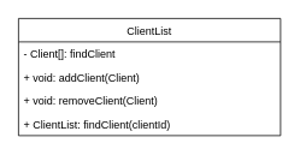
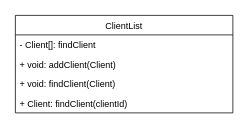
- <mxCell id="5" value="+ void: removeClient(Client)" style="text;strokeColor=none;fillColor=none;align=left;verticalAlign=top;spacingLeft=4;spacingRight=4;overflow=hidden;rotatable=0;points=[[0,0.5],[1,0.5]];portConstraint=eastwest;" vertex="1" parent="2"><mxGeometry y="78" width="290" height="26" as="geometry" /></mxCell>
+ <mxCell id="5" value="+ void: findClient(Client)" style="text;strokeColor=none;fillColor=none;align=left;verticalAlign=top;spacingLeft=4;spacingRight=4;overflow=hidden;rotatable=0;points=[[0,0.5],[1,0.5]];portConstraint=eastwest;" vertex="1" parent="2"><mxGeometry y="78" width="290" height="26" as="geometry" /></mxCell>
- <mxCell id="6" value="+ ClientList: findClient(clientId)" style="text;strokeColor=none;fillColor=none;align=left;verticalAlign=top;spacingLeft=4;spacingRight=4;overflow=hidden;rotatable=0;points=[[0,0.5],[1,0.5]];portConstraint=eastwest;" vertex="1" parent="2"><mxGeometry y="104" width="290" height="26" as="geometry" /></mxCell>
+ <mxCell id="6" value="+ Client: findClient(clientId)" style="text;strokeColor=none;fillColor=none;align=left;verticalAlign=top;spacingLeft=4;spacingRight=4;overflow=hidden;rotatable=0;points=[[0,0.5],[1,0.5]];portConstraint=eastwest;" vertex="1" parent="2"><mxGeometry y="104" width="290" height="26" as="geometry" /></mxCell>
